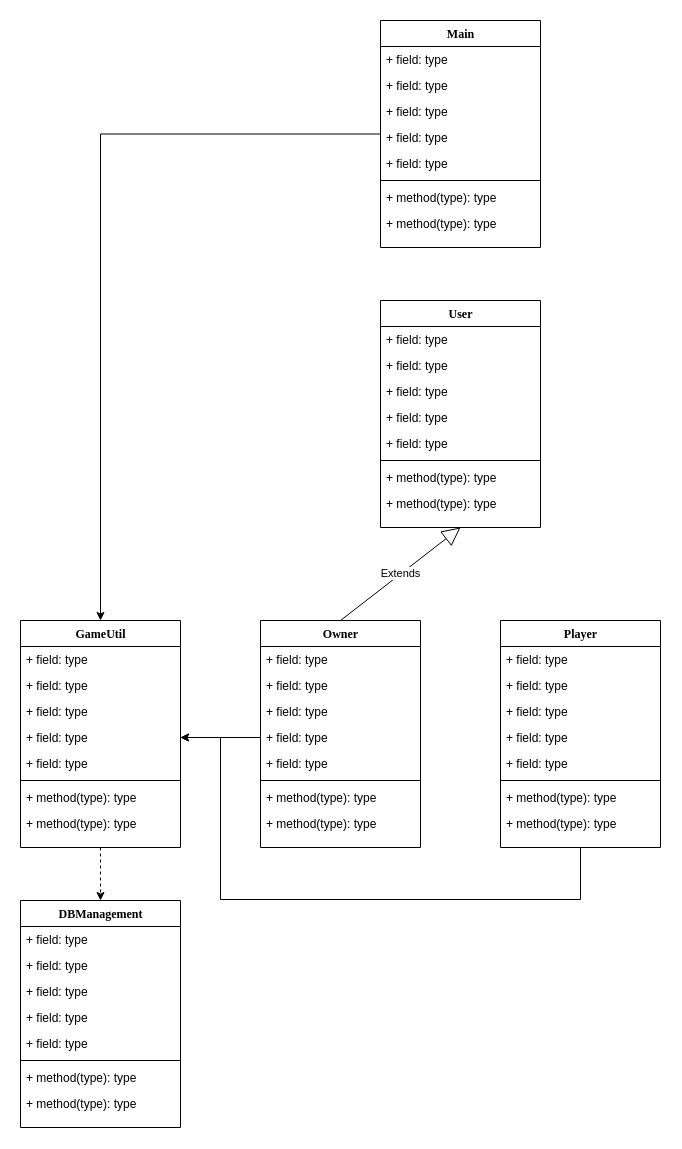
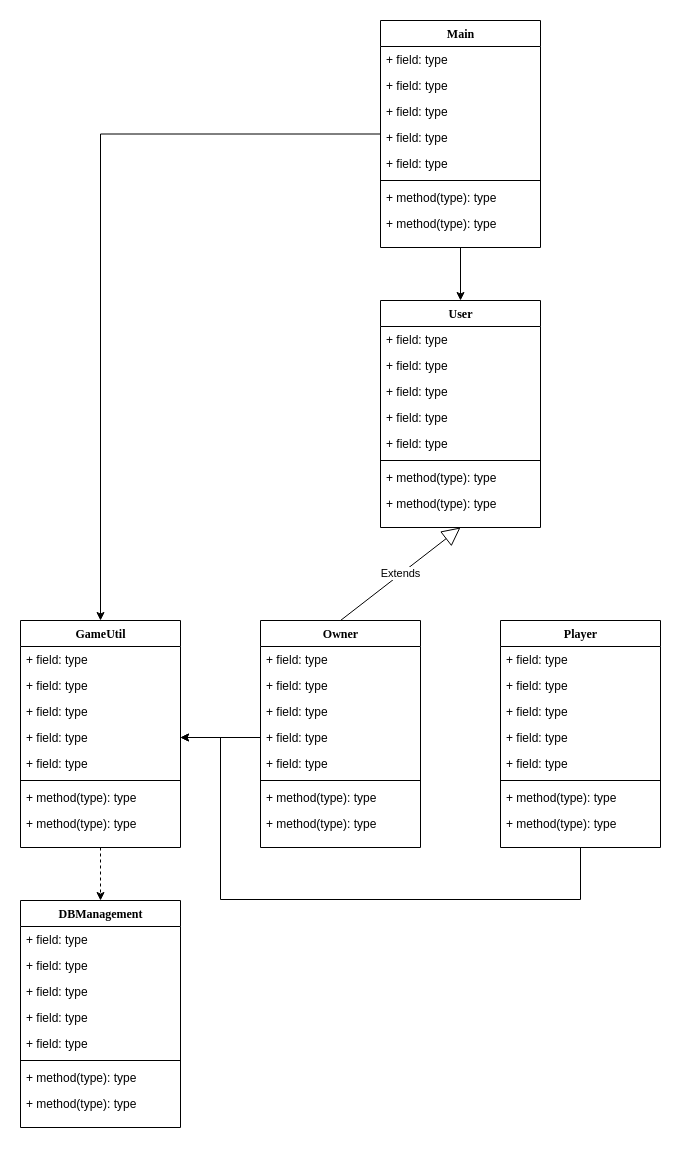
+ <mxCell id="2" style="edgeStyle=orthogonalEdgeStyle;rounded=0;orthogonalLoop=1;jettySize=auto;html=1;entryX=0.5;entryY=0;entryDx=0;entryDy=0;" edge="1" parent="1" source="8" target="17"><mxGeometry relative="1" as="geometry" /></mxCell>
